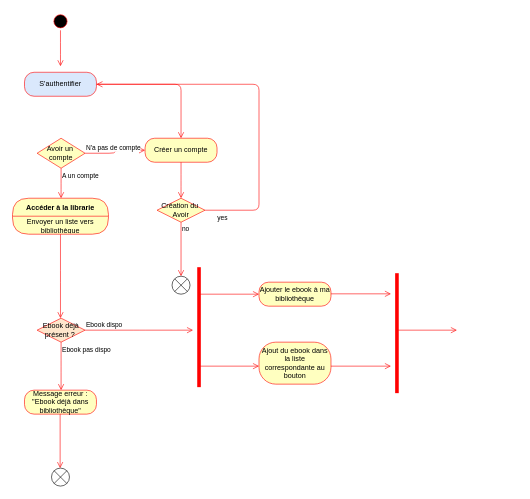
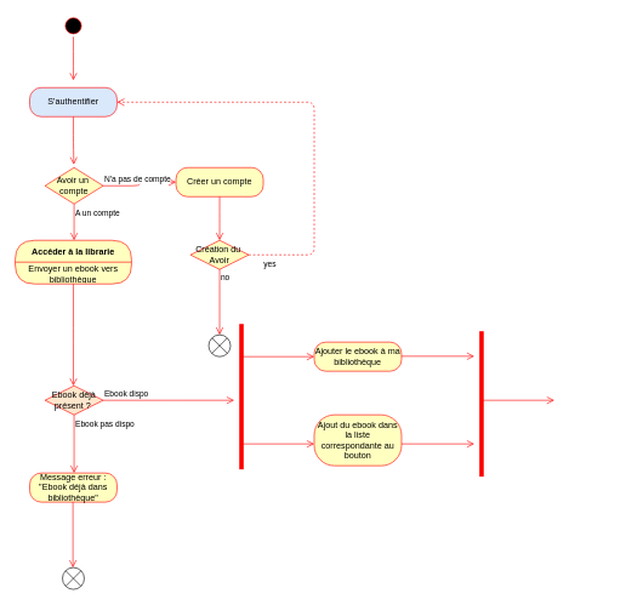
- <mxCell id="5" value="" style="edgeStyle=orthogonalEdgeStyle;html=1;verticalAlign=bottom;endArrow=open;endSize=8;strokeColor=#ff0000;" edge="1" source="4" parent="1" target="9"><mxGeometry relative="1" as="geometry"><mxPoint x="100" y="220" as="targetPoint" /></mxGeometry></mxCell>
+ <mxCell id="5" value="" style="edgeStyle=orthogonalEdgeStyle;html=1;verticalAlign=bottom;endArrow=open;endSize=8;strokeColor=#ff0000;entryX=0.495;entryY=-0.085;entryDx=0;entryDy=0;entryPerimeter=0;" edge="1" source="4" parent="1" target="6"><mxGeometry relative="1" as="geometry"><mxPoint x="100" y="220" as="targetPoint" /></mxGeometry></mxCell>
- <mxCell id="13" value="yes" style="edgeStyle=orthogonalEdgeStyle;html=1;align=left;verticalAlign=top;endArrow=open;endSize=8;strokeColor=#ff0000;" edge="1" source="11" parent="1" target="4"><mxGeometry x="-0.934" relative="1" as="geometry"><mxPoint x="301" y="430" as="targetPoint" /><Array as="points"><mxPoint x="431" y="350" /><mxPoint x="431" y="140" /></Array><mxPoint as="offset" /></mxGeometry></mxCell>
+ <mxCell id="13" value="yes" style="edgeStyle=orthogonalEdgeStyle;html=1;align=left;verticalAlign=top;endArrow=open;endSize=8;strokeColor=#ff0000;dashed=1;" edge="1" source="11" parent="1" target="4"><mxGeometry x="-0.934" relative="1" as="geometry"><mxPoint x="301" y="430" as="targetPoint" /><Array as="points"><mxPoint x="431" y="350" /><mxPoint x="431" y="140" /></Array><mxPoint as="offset" /></mxGeometry></mxCell>
- <mxCell id="16" value="Envoyer un liste vers bibliothèque" style="text;html=1;strokeColor=none;fillColor=none;align=center;verticalAlign=middle;spacingLeft=4;spacingRight=4;whiteSpace=wrap;overflow=hidden;rotatable=0;fontColor=#000000;" vertex="1" parent="15"><mxGeometry y="30" width="160" height="30" as="geometry" /></mxCell>
+ <mxCell id="16" value="Envoyer un ebook vers bibliothèque" style="text;html=1;strokeColor=none;fillColor=none;align=center;verticalAlign=middle;spacingLeft=4;spacingRight=4;whiteSpace=wrap;overflow=hidden;rotatable=0;fontColor=#000000;" vertex="1" parent="15"><mxGeometry y="30" width="160" height="30" as="geometry" /></mxCell>
